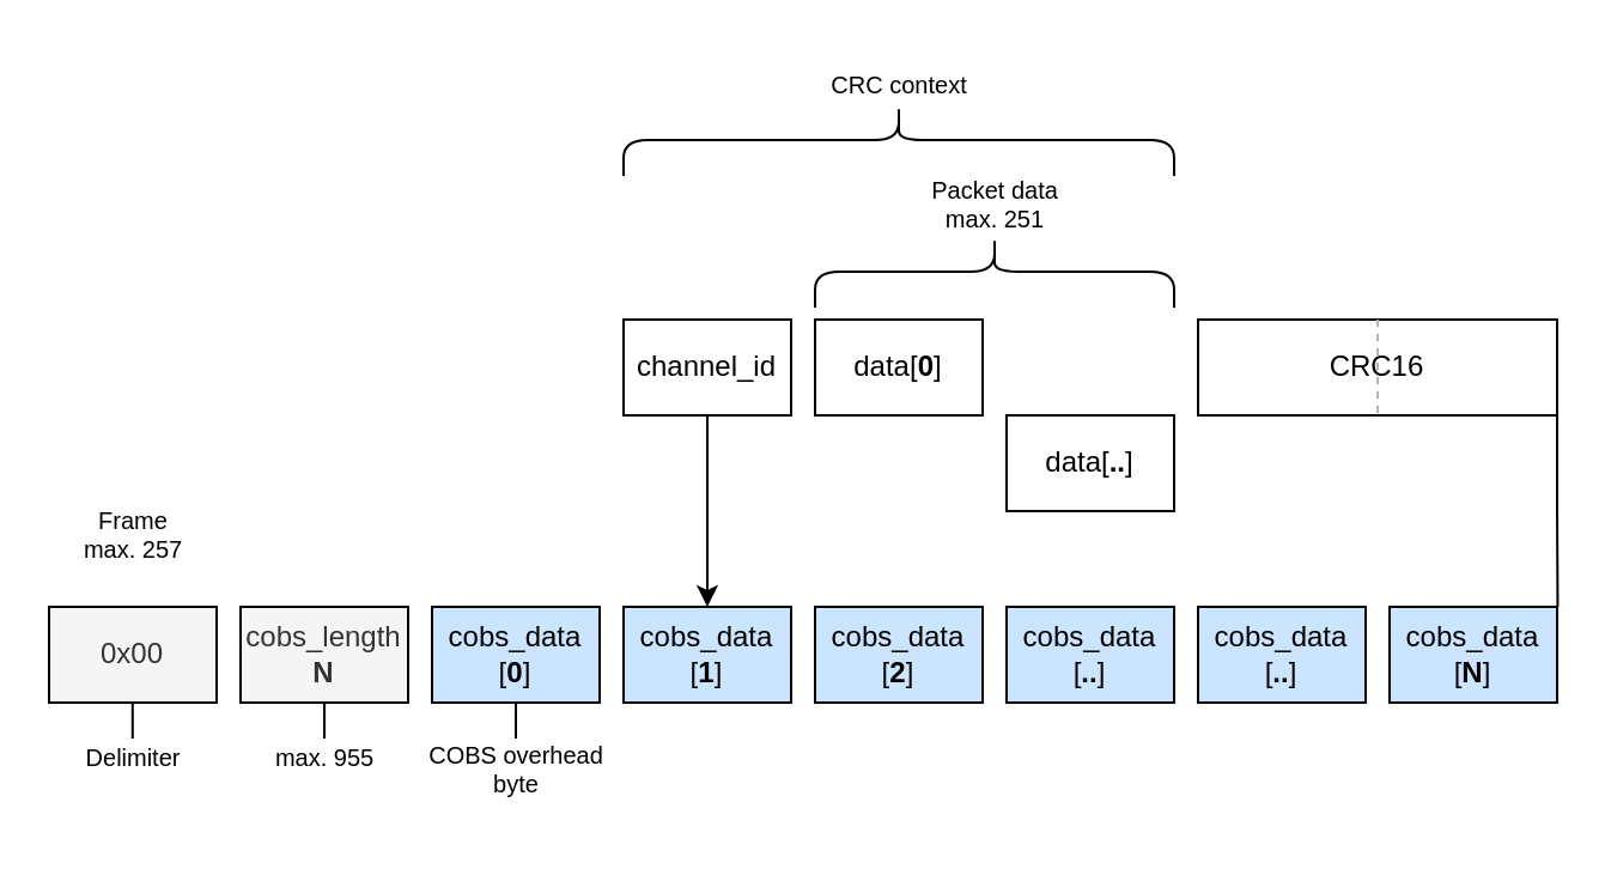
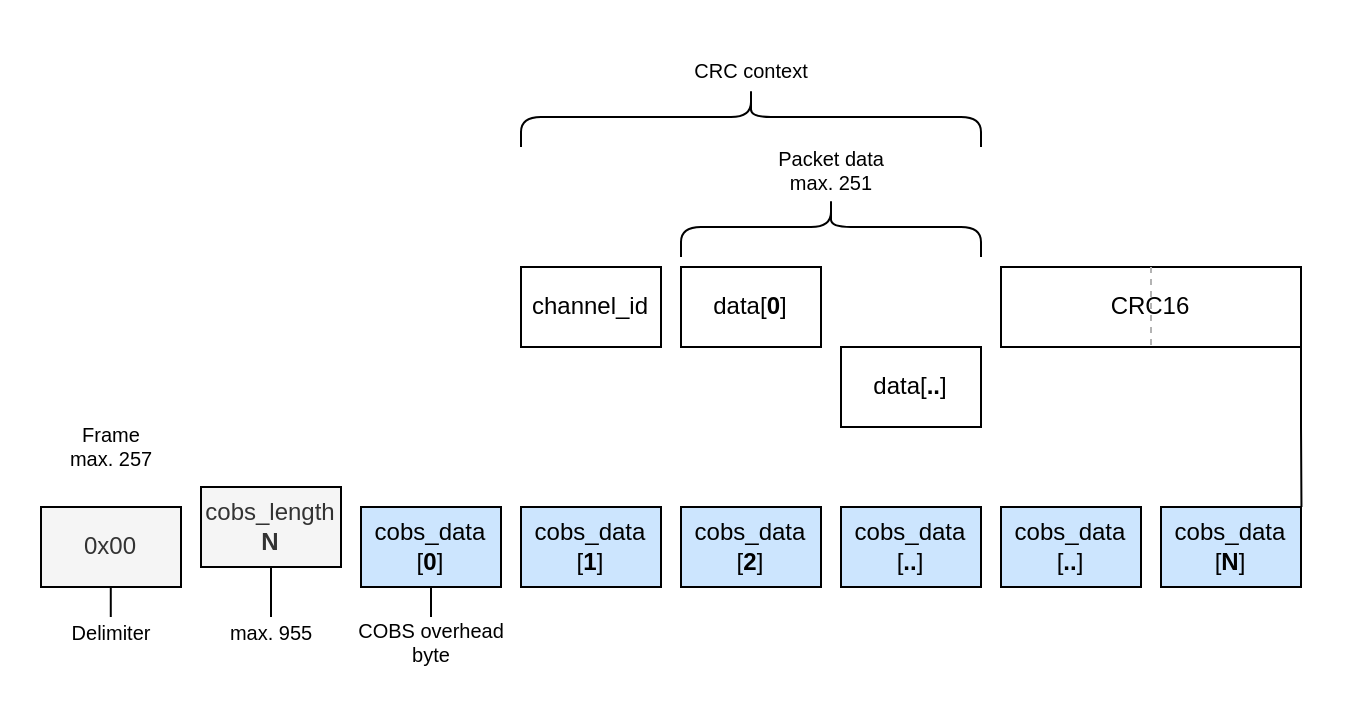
- <mxCell id="10" style="edgeStyle=orthogonalEdgeStyle;rounded=0;orthogonalLoop=1;jettySize=auto;html=1;exitX=0.5;exitY=1;exitDx=0;exitDy=0;entryX=0.5;entryY=0;entryDx=0;entryDy=0;" edge="1" parent="1" source="11" target="6"><mxGeometry relative="1" as="geometry" /></mxCell>
- <mxCell id="4" value="cobs_length &lt;b&gt;N&lt;/b&gt;" style="rounded=0;whiteSpace=wrap;html=1;fillColor=#f5f5f5;fontColor=#333333;strokeColor=#000000;" vertex="1" parent="1"><mxGeometry x="100" y="253" width="70" height="40" as="geometry" /></mxCell>
+ <mxCell id="4" value="cobs_length &lt;b&gt;N&lt;/b&gt;" style="rounded=0;whiteSpace=wrap;html=1;fillColor=#f5f5f5;fontColor=#333333;strokeColor=#000000;" vertex="1" parent="1"><mxGeometry x="100" y="243" width="70" height="40" as="geometry" /></mxCell>
